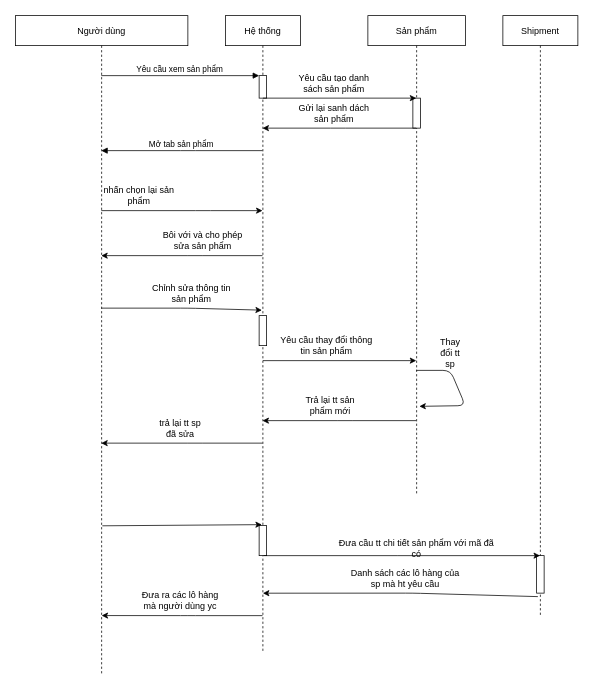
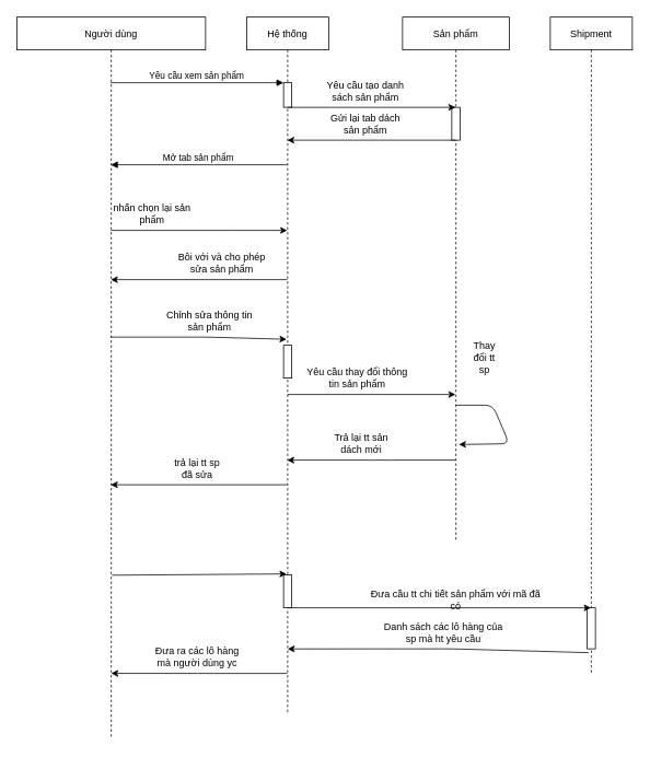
- <mxCell id="19" value="Gửi lại sanh dách sản phẩm" style="text;html=1;strokeColor=none;fillColor=none;align=center;verticalAlign=middle;whiteSpace=wrap;rounded=0;" vertex="1" parent="1"><mxGeometry x="395" y="140" width="100" height="20" as="geometry" /></mxCell>
+ <mxCell id="19" value="Gửi lại tab dách sản phẩm" style="text;html=1;strokeColor=none;fillColor=none;align=center;verticalAlign=middle;whiteSpace=wrap;rounded=0;" vertex="1" parent="1"><mxGeometry x="395" y="140" width="100" height="20" as="geometry" /></mxCell>
- <mxCell id="13" value="Thay đổi tt sp" style="text;html=1;strokeColor=none;fillColor=none;align=center;verticalAlign=middle;whiteSpace=wrap;rounded=0;" vertex="1" parent="11"><mxGeometry x="90" y="440" width="40" height="20" as="geometry" /></mxCell>
+ <mxCell id="13" value="Thay đổi tt sp" style="text;html=1;strokeColor=none;fillColor=none;align=center;verticalAlign=middle;whiteSpace=wrap;rounded=0;" vertex="1" parent="11"><mxGeometry x="80" y="405" width="40" height="20" as="geometry" /></mxCell>
- <mxCell id="27" value="Trả lại tt sản phẩm mới" style="text;html=1;strokeColor=none;fillColor=none;align=center;verticalAlign=middle;whiteSpace=wrap;rounded=0;" vertex="1" parent="1"><mxGeometry x="400" y="530" width="80" height="20" as="geometry" /></mxCell>
+ <mxCell id="27" value="Trả lại tt sản dách mới" style="text;html=1;strokeColor=none;fillColor=none;align=center;verticalAlign=middle;whiteSpace=wrap;rounded=0;" vertex="1" parent="1"><mxGeometry x="400" y="530" width="80" height="20" as="geometry" /></mxCell>
